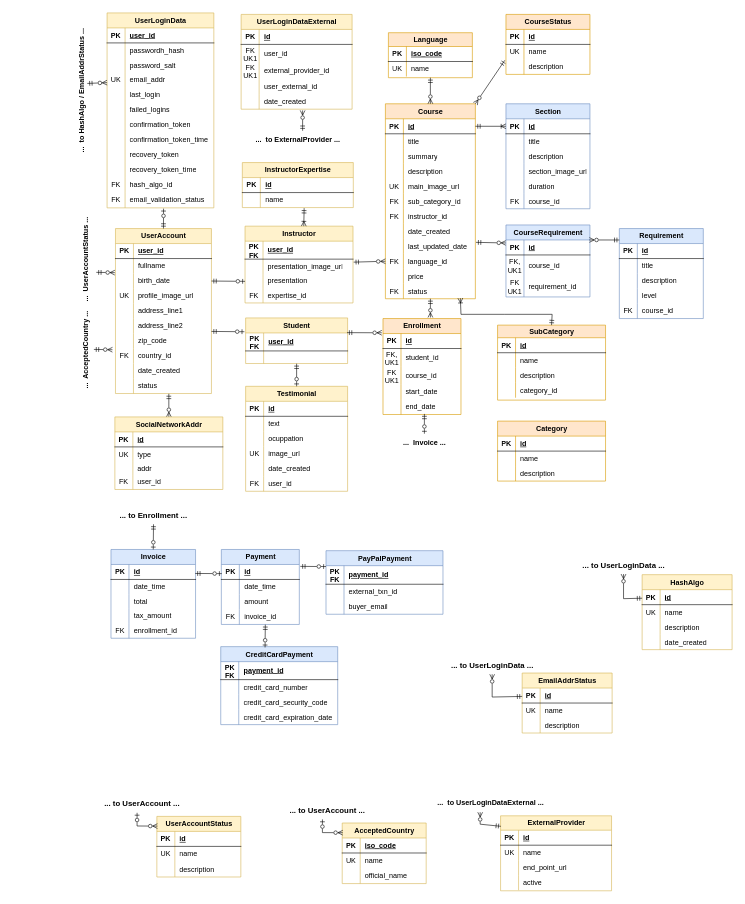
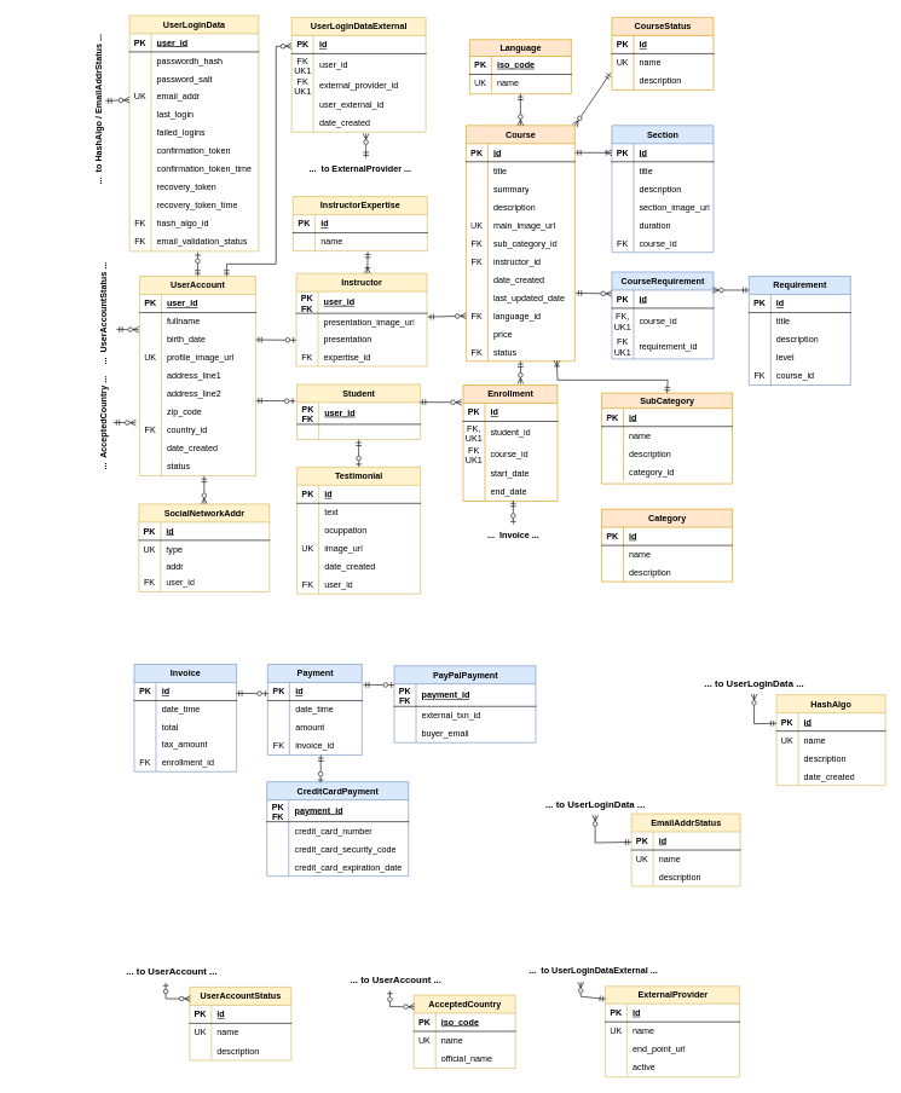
+ <mxCell id="374" value="" style="endArrow=ERzeroToMany;html=1;rounded=0;targetPerimeterSpacing=-1;startArrow=ERmandOne;startFill=0;endFill=0;exitX=0.75;exitY=0;exitDx=0;exitDy=0;entryX=0;entryY=0.25;entryDx=0;entryDy=0;" parent="1" source="2" target="375" edge="1"><mxGeometry width="50" height="50" relative="1" as="geometry"><mxPoint x="278" y="390" as="sourcePoint" /><mxPoint x="380" y="153" as="targetPoint" /><Array as="points"><mxPoint x="312" y="363" /><mxPoint x="380" y="363" /><mxPoint x="380" y="63" /></Array></mxGeometry></mxCell>
- <mxCell id="318" value="... to Enrollment ..." style="text;html=1;align=center;verticalAlign=middle;resizable=0;points=[];autosize=1;strokeColor=none;fillColor=none;fontSize=13;fontStyle=1" parent="1" vertex="1"><mxGeometry x="185" y="843" width="140" height="30" as="geometry" /></mxCell>
- <mxCell id="319" value="" style="endArrow=ERzeroToOne;html=1;rounded=0;entryX=0.5;entryY=0;entryDx=0;entryDy=0;endFill=0;exitX=0.503;exitY=1;exitDx=0;exitDy=0;exitPerimeter=0;startArrow=ERmandOne;startFill=0;" parent="1" source="318" target="229" edge="1"><mxGeometry width="50" height="50" relative="1" as="geometry"><mxPoint x="124.5" y="953" as="sourcePoint" /><mxPoint x="134.5" y="993" as="targetPoint" /></mxGeometry></mxCell>
